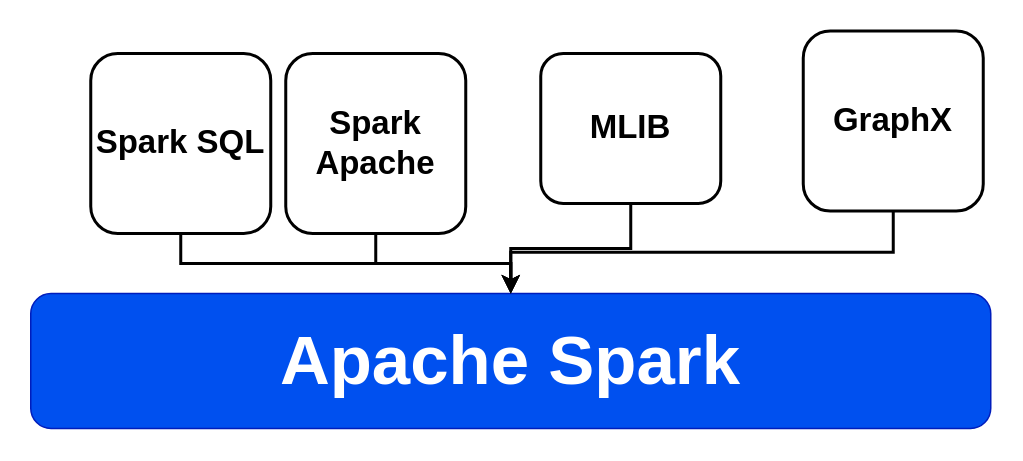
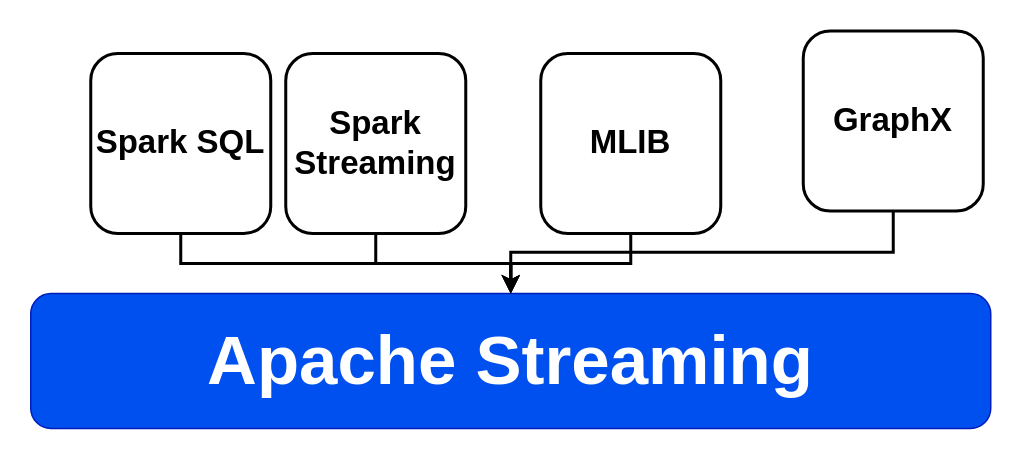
- <mxCell id="8" value="MLIB" style="rounded=1;whiteSpace=wrap;html=1;fontSize=22;strokeWidth=2;fontStyle=1" vertex="1" parent="1"><mxGeometry x="360" y="35" width="120" height="100" as="geometry" /></mxCell>
+ <mxCell id="8" value="MLIB" style="rounded=1;whiteSpace=wrap;html=1;fontSize=22;strokeWidth=2;fontStyle=1" vertex="1" parent="1"><mxGeometry x="360" y="35" width="120" height="120" as="geometry" /></mxCell>
- <mxCell id="6" value="Spark Apache" style="rounded=1;whiteSpace=wrap;html=1;fontSize=22;strokeWidth=2;fontStyle=1" vertex="1" parent="1"><mxGeometry x="190" y="35" width="120" height="120" as="geometry" /></mxCell>
+ <mxCell id="6" value="Spark Streaming" style="rounded=1;whiteSpace=wrap;html=1;fontSize=22;strokeWidth=2;fontStyle=1" vertex="1" parent="1"><mxGeometry x="190" y="35" width="120" height="120" as="geometry" /></mxCell>
- <mxCell id="2" value="Apache Spark" style="rounded=1;whiteSpace=wrap;html=1;fillColor=#0050ef;strokeColor=#001DBC;fontColor=#ffffff;fontStyle=1;fontSize=46;" vertex="1" parent="1"><mxGeometry x="20" y="195" width="640" height="90" as="geometry" /></mxCell>
+ <mxCell id="2" value="Apache Streaming" style="rounded=1;whiteSpace=wrap;html=1;fillColor=#0050ef;strokeColor=#001DBC;fontColor=#ffffff;fontStyle=1;fontSize=46;" vertex="1" parent="1"><mxGeometry x="20" y="195" width="640" height="90" as="geometry" /></mxCell>
